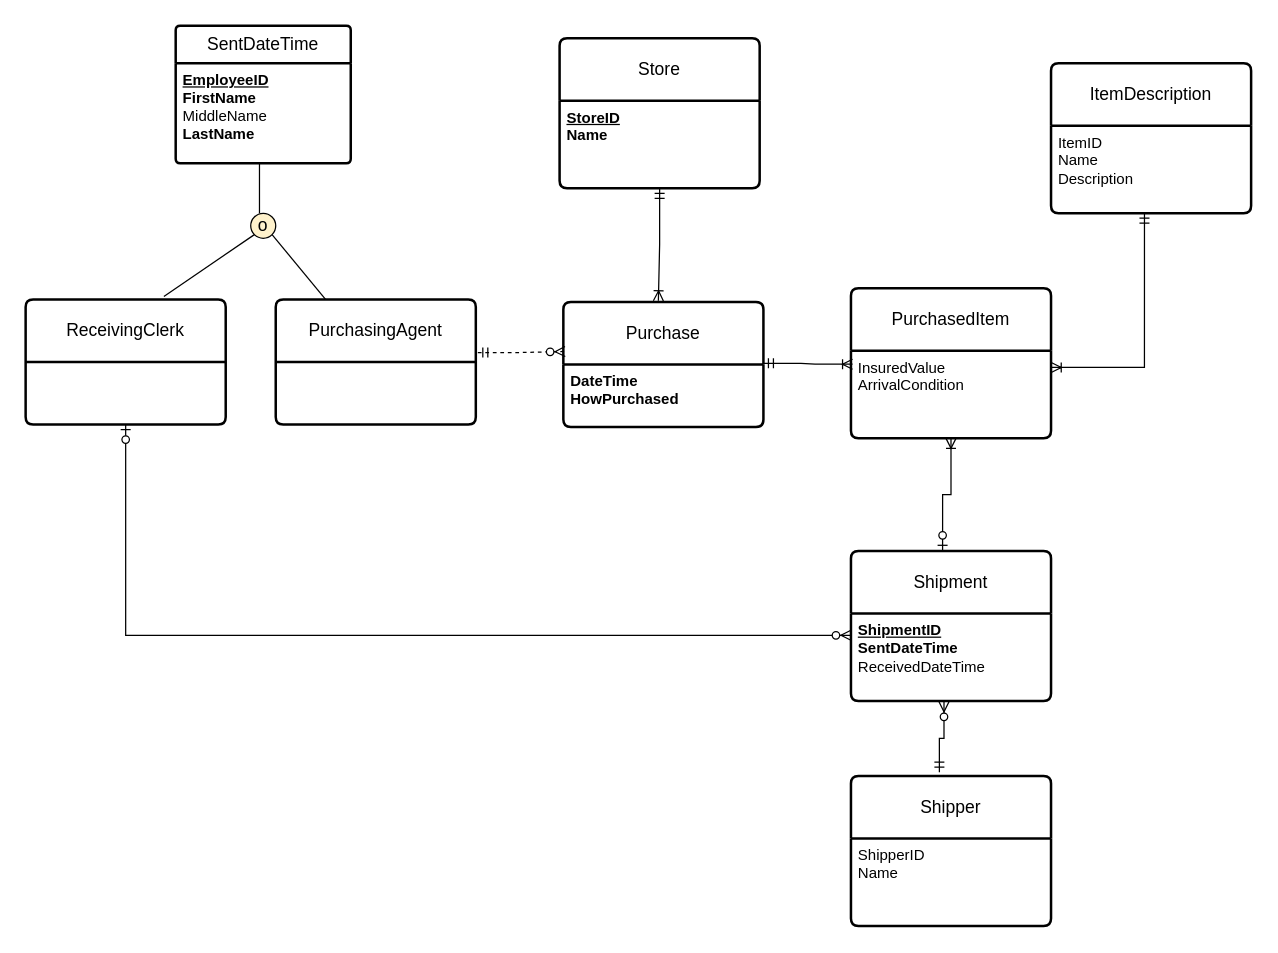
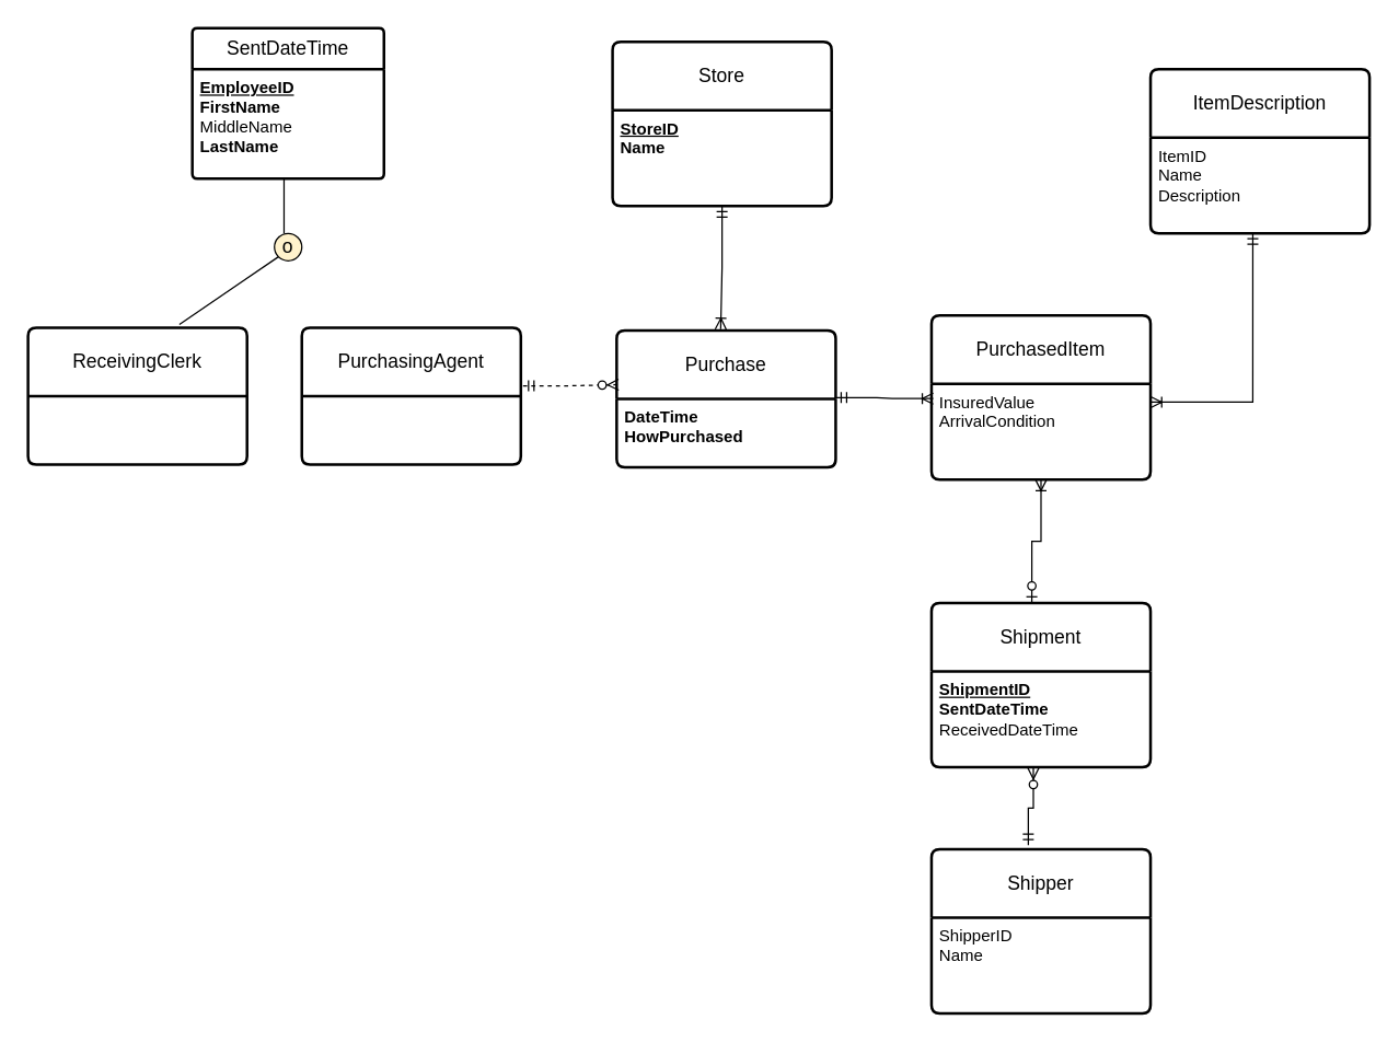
- <mxCell id="28" style="rounded=0;orthogonalLoop=1;jettySize=auto;html=1;endArrow=none;endFill=0;entryX=0.25;entryY=0;entryDx=0;entryDy=0;exitX=1;exitY=1;exitDx=0;exitDy=0;" edge="1" parent="1" source="4" target="8"><mxGeometry relative="1" as="geometry"><mxPoint x="330" y="130" as="sourcePoint" /><mxPoint x="330" y="170" as="targetPoint" /></mxGeometry></mxCell>
- <mxCell id="7" value="" style="edgeStyle=orthogonalEdgeStyle;fontSize=12;html=1;endArrow=ERzeroToMany;startArrow=ERzeroToOne;rounded=0;entryX=0;entryY=0.25;entryDx=0;entryDy=0;exitX=0.5;exitY=1;exitDx=0;exitDy=0;" parent="1" edge="1" target="22" source="26"><mxGeometry width="100" height="100" relative="1" as="geometry"><mxPoint x="10" y="630" as="sourcePoint" /><mxPoint x="535" y="745" as="targetPoint" /></mxGeometry></mxCell>
